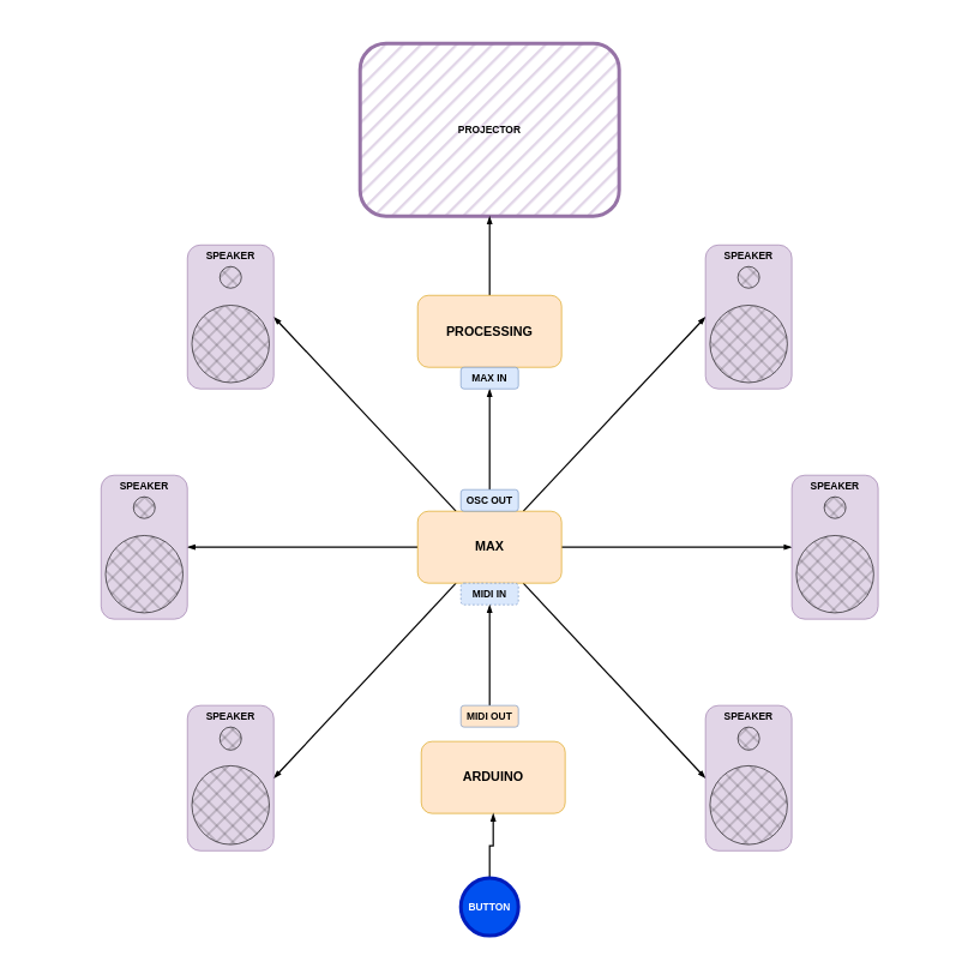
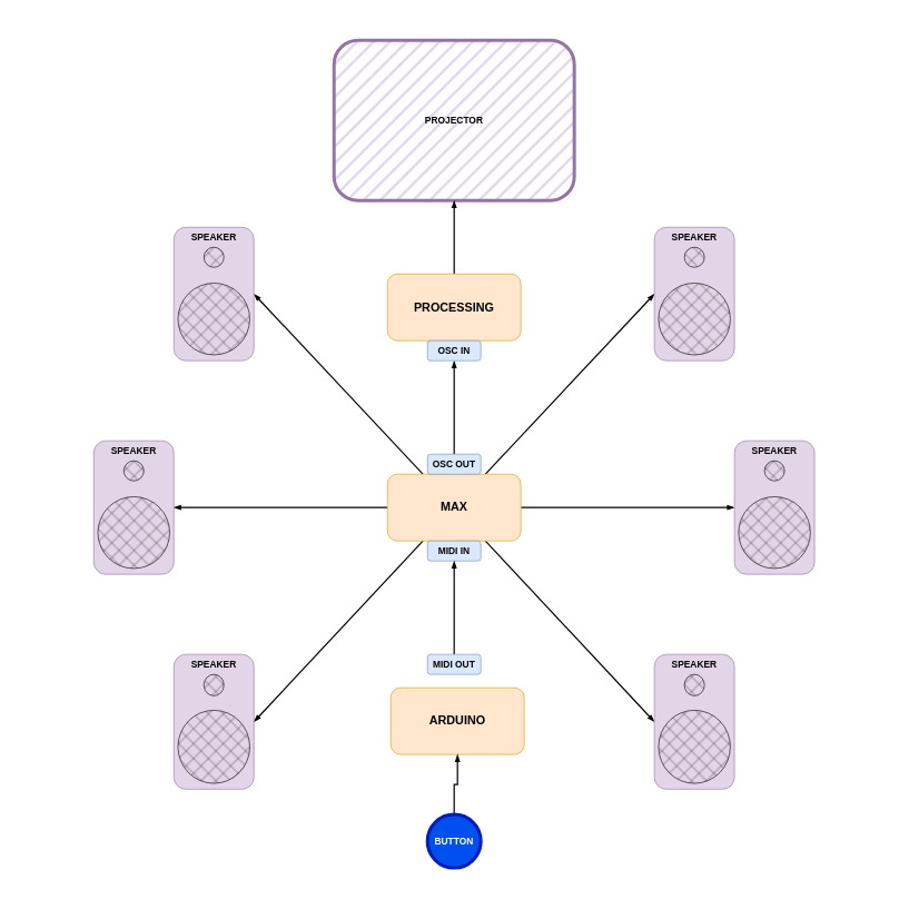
- <mxCell id="18" value="MAX IN" style="rounded=1;whiteSpace=wrap;html=1;fillColor=#dae8fc;strokeColor=#6c8ebf;fontStyle=1;fontSize=14;" parent="1" vertex="1"><mxGeometry x="640" y="510" width="80" height="30" as="geometry" /></mxCell>
+ <mxCell id="18" value="OSC IN" style="rounded=1;whiteSpace=wrap;html=1;fillColor=#dae8fc;strokeColor=#6c8ebf;fontStyle=1;fontSize=14;" parent="1" vertex="1"><mxGeometry x="640" y="510" width="80" height="30" as="geometry" /></mxCell>
- <mxCell id="13" value="MIDI IN" style="rounded=1;whiteSpace=wrap;html=1;fillColor=#dae8fc;strokeColor=#6c8ebf;fontStyle=1;fontSize=14;dashed=1;" parent="1" vertex="1"><mxGeometry x="640" y="810" width="80" height="30" as="geometry" /></mxCell>
+ <mxCell id="13" value="MIDI IN" style="rounded=1;whiteSpace=wrap;html=1;fillColor=#dae8fc;strokeColor=#6c8ebf;fontStyle=1;fontSize=14;" parent="1" vertex="1"><mxGeometry x="640" y="810" width="80" height="30" as="geometry" /></mxCell>
- <mxCell id="15" value="MIDI OUT" style="rounded=1;whiteSpace=wrap;html=1;fillColor=#ffe6cc;strokeColor=#6c8ebf;fontStyle=1;fontSize=14;" parent="1" vertex="1"><mxGeometry x="640" y="980" width="80" height="30" as="geometry" /></mxCell>
+ <mxCell id="15" value="MIDI OUT" style="rounded=1;whiteSpace=wrap;html=1;fillColor=#dae8fc;strokeColor=#6c8ebf;fontStyle=1;fontSize=14;" parent="1" vertex="1"><mxGeometry x="640" y="980" width="80" height="30" as="geometry" /></mxCell>
